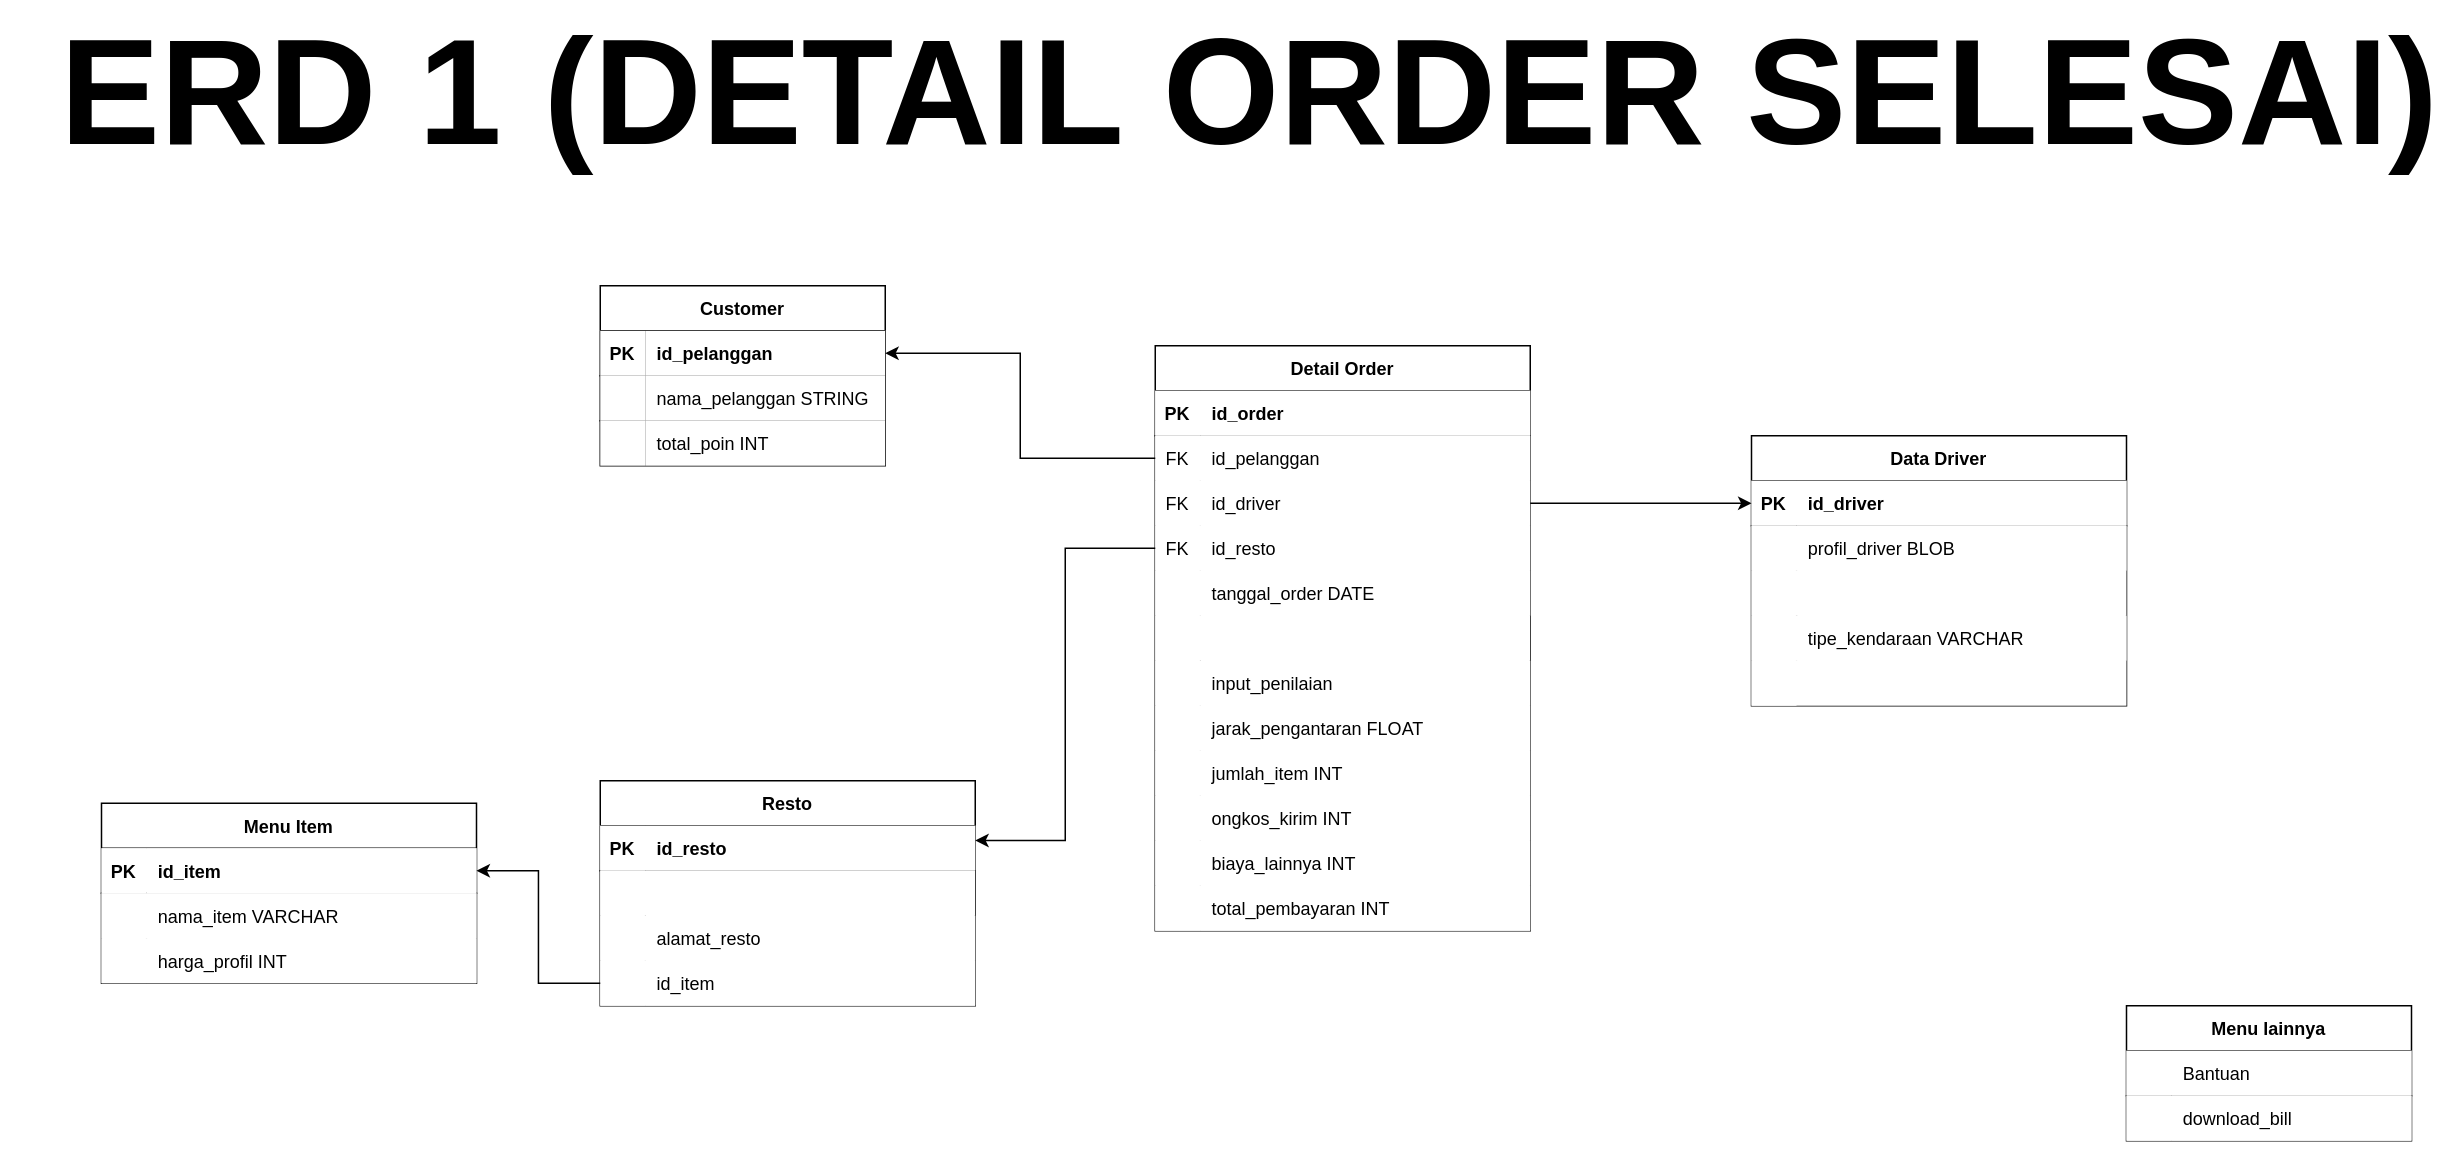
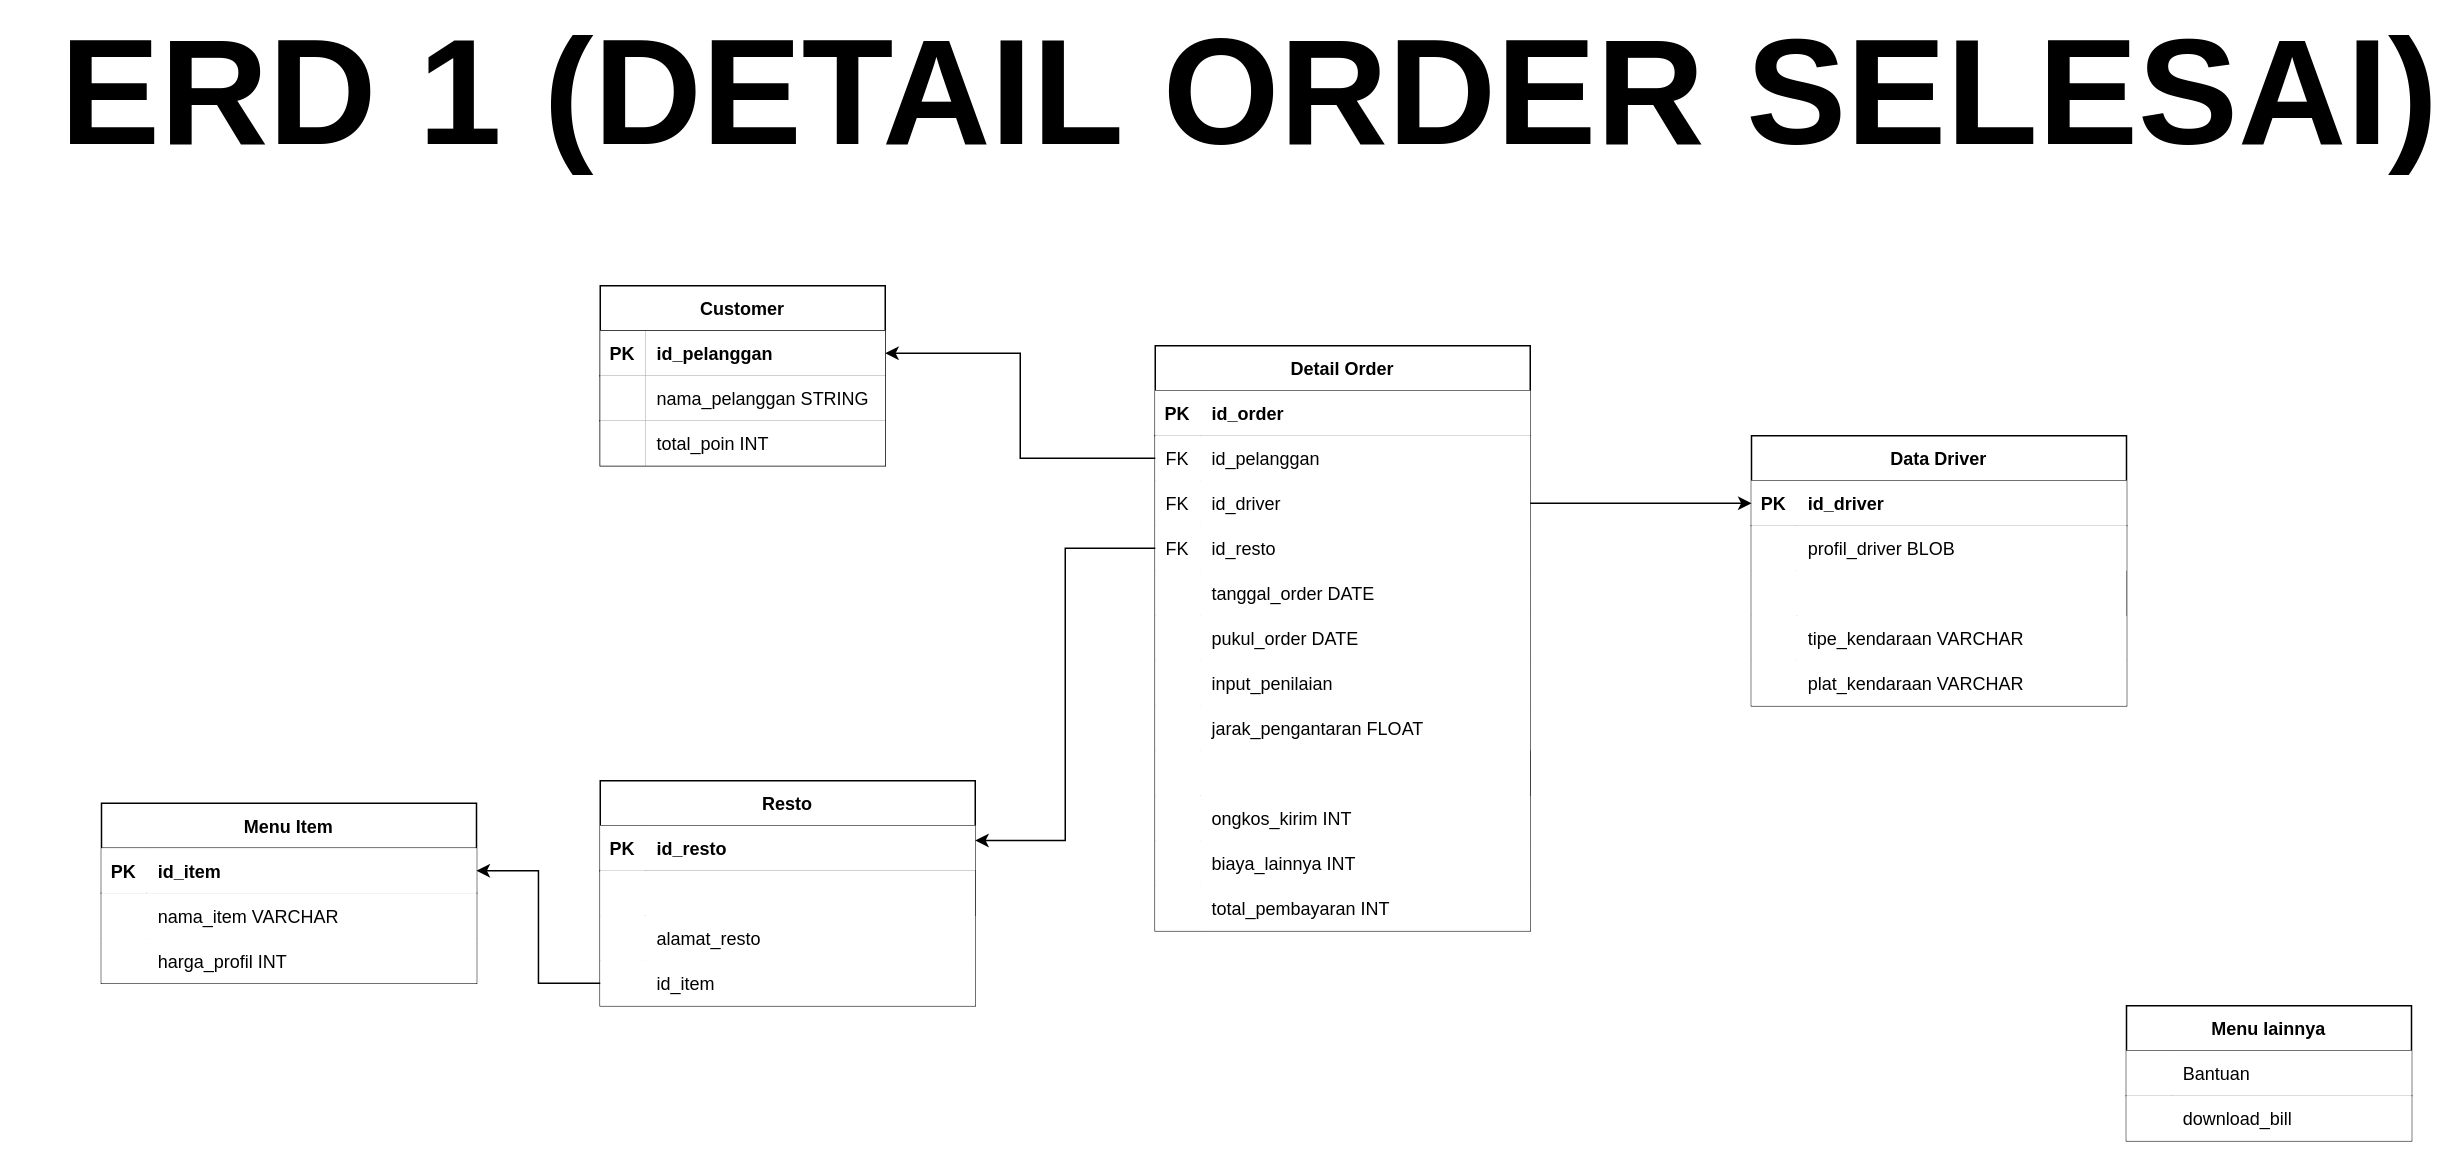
+ <mxCell id="30" value="pukul_order DATE" style="shape=partialRectangle;overflow=hidden;connectable=0;top=0;left=0;bottom=0;right=0;align=left;spacingLeft=6;" parent="28" vertex="1"><mxGeometry x="30" width="220" height="30" as="geometry"><mxRectangle width="220" height="30" as="alternateBounds" /></mxGeometry></mxCell>
+ <mxCell id="64" value="plat_kendaraan VARCHAR" style="shape=partialRectangle;overflow=hidden;connectable=0;top=0;left=0;bottom=0;right=0;align=left;spacingLeft=6;" parent="62" vertex="1"><mxGeometry x="30" width="220" height="30" as="geometry"><mxRectangle width="220" height="30" as="alternateBounds" /></mxGeometry></mxCell>
- <mxCell id="39" value="jumlah_item INT" style="shape=partialRectangle;overflow=hidden;connectable=0;top=0;left=0;bottom=0;right=0;align=left;spacingLeft=6;" parent="37" vertex="1"><mxGeometry x="30" width="220" height="30" as="geometry"><mxRectangle width="220" height="30" as="alternateBounds" /></mxGeometry></mxCell>
